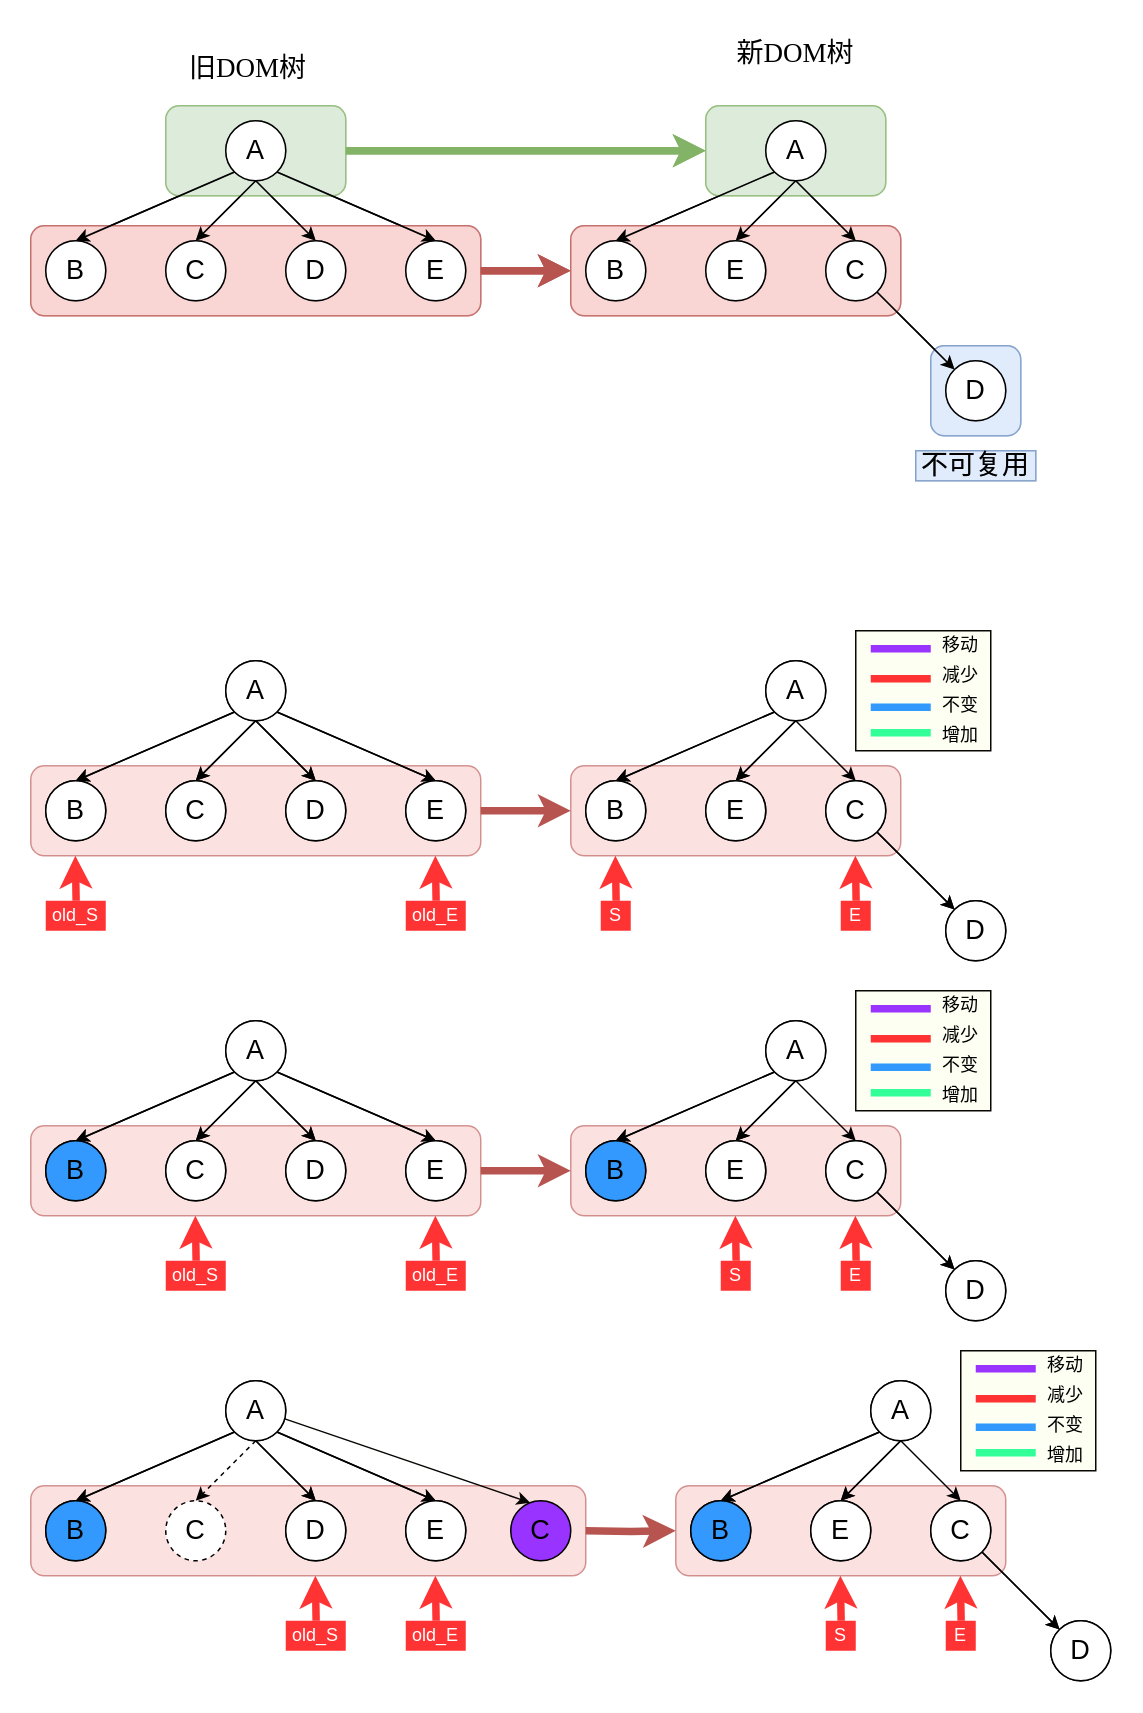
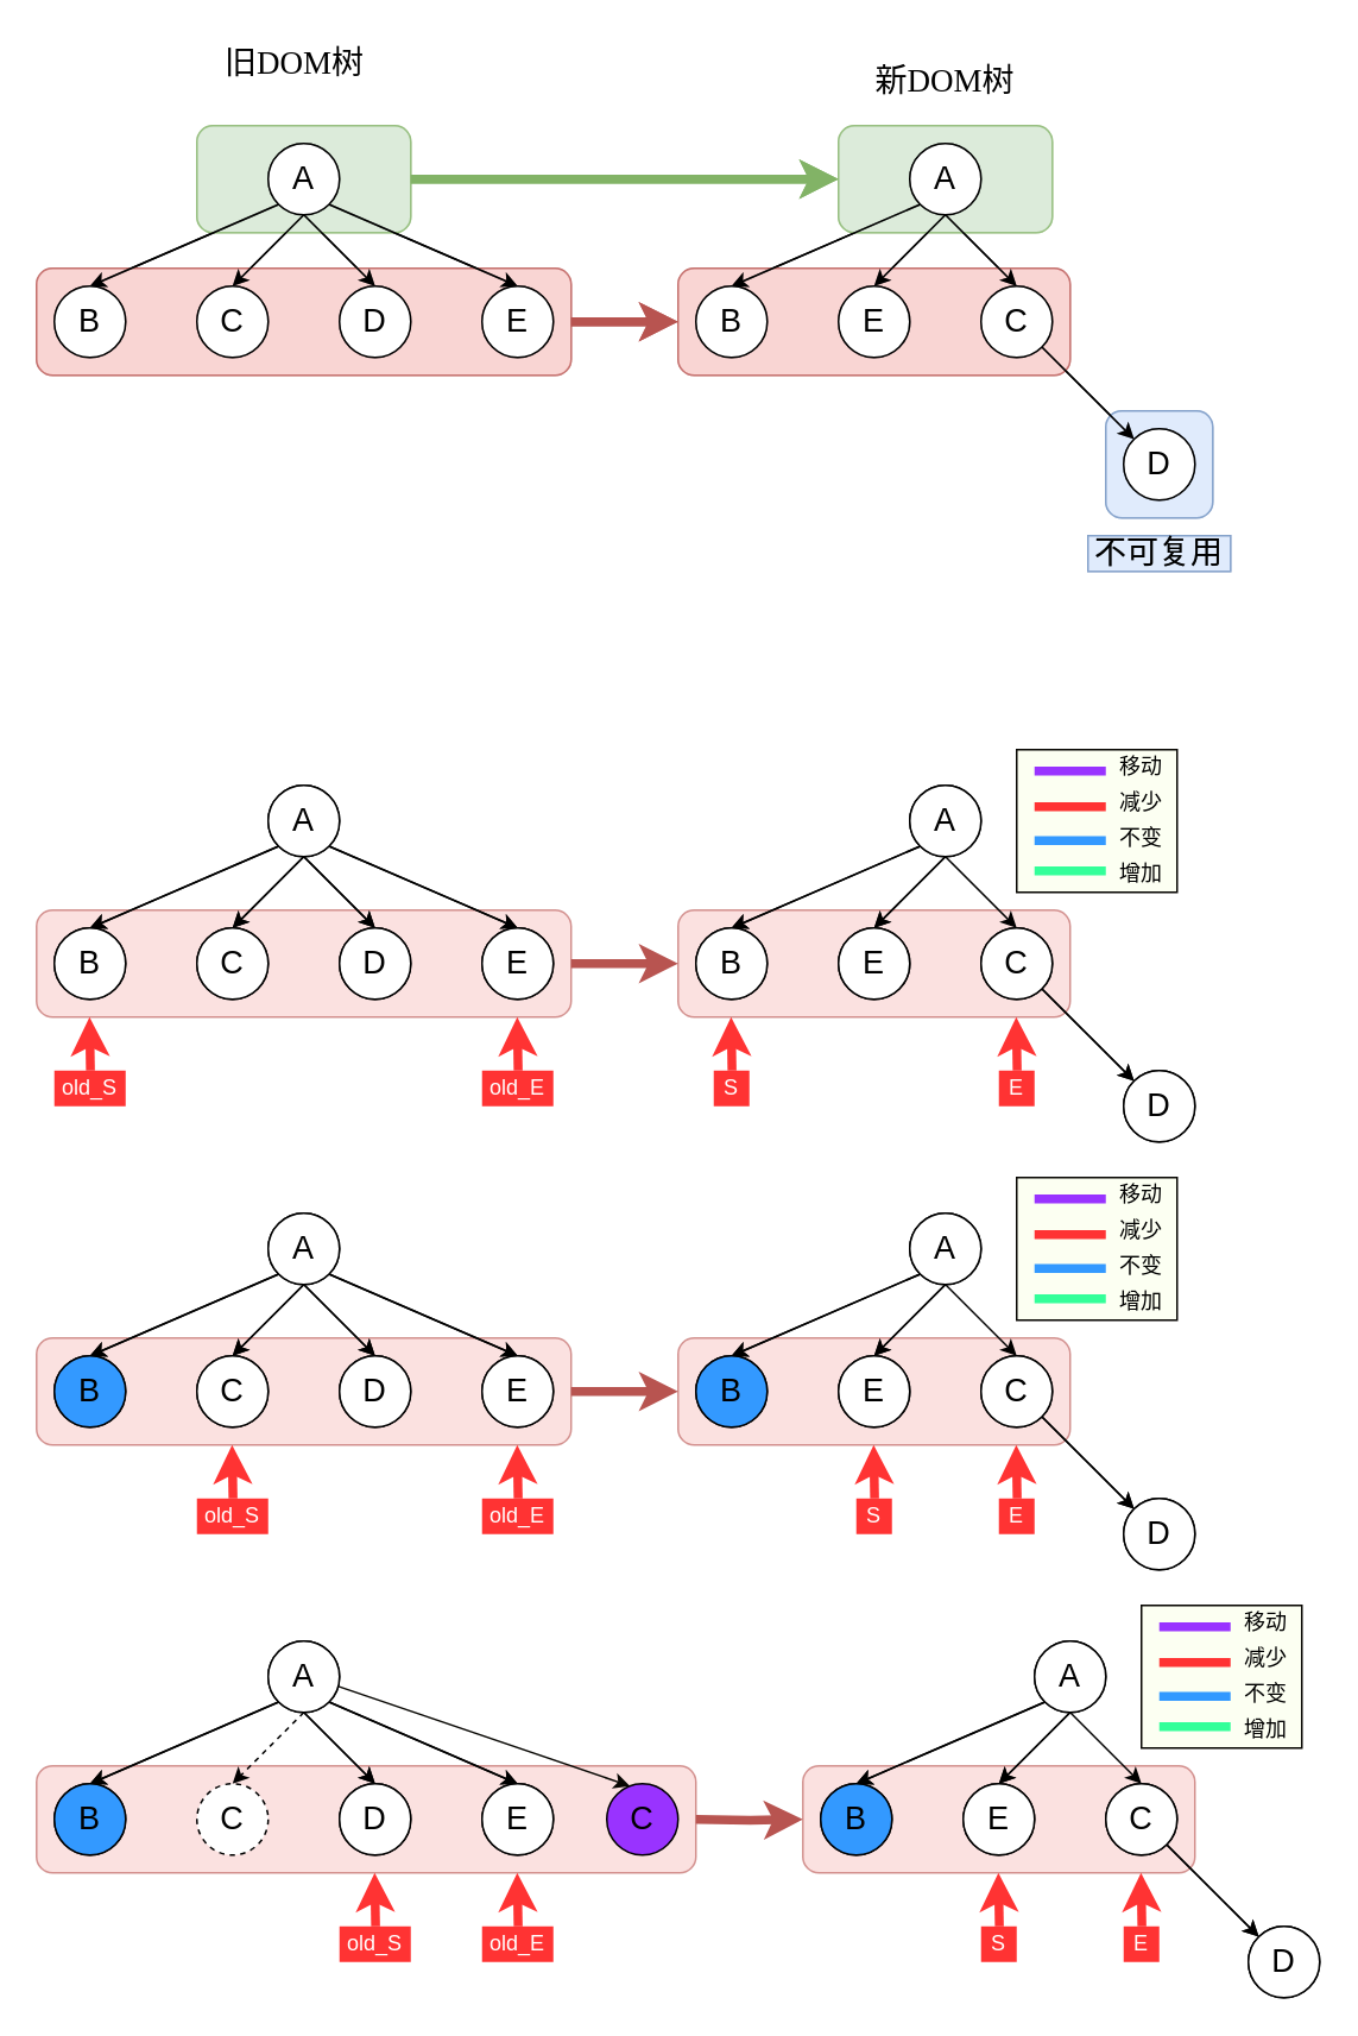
- <mxCell id="57" value="&lt;font face=&quot;Times New Roman&quot; style=&quot;font-size: 18px&quot;&gt;新DOM树&lt;/font&gt;" style="text;html=1;strokeColor=none;fillColor=none;align=center;verticalAlign=middle;whiteSpace=wrap;rounded=0;" vertex="1" parent="1"><mxGeometry x="475" y="10" width="110" height="50" as="geometry" /></mxCell>
+ <mxCell id="57" value="&lt;font face=&quot;Times New Roman&quot; style=&quot;font-size: 18px&quot;&gt;新DOM树&lt;/font&gt;" style="text;html=1;strokeColor=none;fillColor=none;align=center;verticalAlign=middle;whiteSpace=wrap;rounded=0;" vertex="1" parent="1"><mxGeometry x="475" y="20" width="110" height="50" as="geometry" /></mxCell>
- <mxCell id="58" value="&lt;font face=&quot;Times New Roman&quot; style=&quot;font-size: 18px&quot;&gt;旧DOM树&lt;/font&gt;" style="text;html=1;strokeColor=none;fillColor=none;align=center;verticalAlign=middle;whiteSpace=wrap;rounded=0;" vertex="1" parent="1"><mxGeometry x="110" y="20" width="110" height="50" as="geometry" /></mxCell>
+ <mxCell id="58" value="&lt;font face=&quot;Times New Roman&quot; style=&quot;font-size: 18px&quot;&gt;旧DOM树&lt;/font&gt;" style="text;html=1;strokeColor=none;fillColor=none;align=center;verticalAlign=middle;whiteSpace=wrap;rounded=0;" vertex="1" parent="1"><mxGeometry x="110" y="10" width="110" height="50" as="geometry" /></mxCell>
